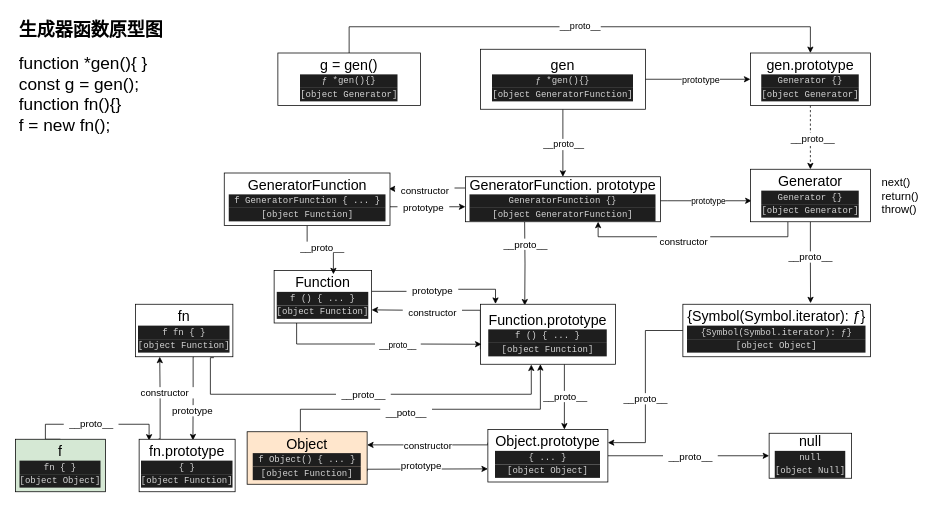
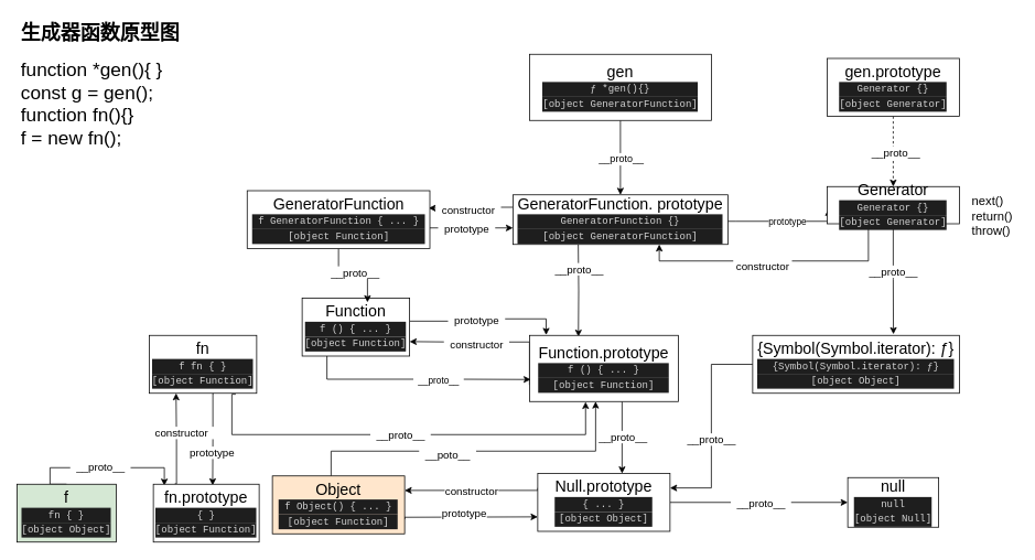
- <mxCell id="18" value="&lt;font style=&quot;font-size: 12px;&quot;&gt;__proto__&lt;/font&gt;" style="edgeStyle=orthogonalEdgeStyle;rounded=0;orthogonalLoop=1;jettySize=auto;html=1;entryX=0.5;entryY=0;entryDx=0;entryDy=0;exitX=0.5;exitY=0;exitDx=0;exitDy=0;" edge="1" parent="1" source="19" target="10"><mxGeometry relative="1" as="geometry"><Array as="points"><mxPoint x="465" y="35" /><mxPoint x="1080" y="35" /></Array></mxGeometry></mxCell>
- <mxCell id="19" value="&lt;font style=&quot;font-size: 19px;&quot;&gt;g = gen()&lt;br&gt;&lt;div style=&quot;color: rgb(212, 212, 212); background-color: rgb(30, 30, 30); font-family: Menlo, Monaco, &amp;quot;Courier New&amp;quot;, monospace; font-size: 12px; line-height: 18px;&quot;&gt;ƒ *gen(){}&lt;/div&gt;&lt;/font&gt;&lt;div style=&quot;color: rgb(212, 212, 212); background-color: rgb(30, 30, 30); font-family: Menlo, Monaco, &amp;quot;Courier New&amp;quot;, monospace; line-height: 18px;&quot;&gt;&lt;font style=&quot;font-size: 12px;&quot;&gt;[object &lt;/font&gt;Generator]&lt;/div&gt;" style="rounded=0;whiteSpace=wrap;html=1;" vertex="1" parent="1"><mxGeometry x="370" y="70" width="190" height="70" as="geometry" /></mxCell>
- <mxCell id="2" style="edgeStyle=orthogonalEdgeStyle;rounded=0;orthogonalLoop=1;jettySize=auto;html=1;entryX=0;entryY=0.5;entryDx=0;entryDy=0;" edge="1" parent="1" source="6" target="10"><mxGeometry relative="1" as="geometry" /></mxCell>
- <mxCell id="3" value="&lt;font style=&quot;font-size: 12px;&quot;&gt;prototype&lt;/font&gt;" style="edgeLabel;html=1;align=center;verticalAlign=middle;resizable=0;points=[];" vertex="1" connectable="0" parent="2"><mxGeometry x="-0.137" relative="1" as="geometry"><mxPoint x="13" as="offset" /></mxGeometry></mxCell>
- <mxCell id="61" value="&lt;font style=&quot;font-size: 19px;&quot;&gt;Generator&lt;br&gt;&lt;div style=&quot;color: rgb(212, 212, 212); background-color: rgb(30, 30, 30); font-family: Menlo, Monaco, &amp;quot;Courier New&amp;quot;, monospace; font-size: 12px; line-height: 18px;&quot;&gt;Generator&amp;nbsp;{}&lt;/div&gt;&lt;/font&gt;&lt;div style=&quot;color: rgb(212, 212, 212); background-color: rgb(30, 30, 30); font-family: Menlo, Monaco, &amp;quot;Courier New&amp;quot;, monospace; line-height: 18px;&quot;&gt;&lt;font style=&quot;font-size: 12px;&quot;&gt;[object Generator]&lt;/font&gt;&lt;/div&gt;" style="rounded=0;whiteSpace=wrap;html=1;" vertex="1" parent="1"><mxGeometry x="1000" y="225" width="160" height="70" as="geometry" /></mxCell>
+ <mxCell id="61" value="&lt;font style=&quot;font-size: 19px;&quot;&gt;Generator&lt;br&gt;&lt;div style=&quot;color: rgb(212, 212, 212); background-color: rgb(30, 30, 30); font-family: Menlo, Monaco, &amp;quot;Courier New&amp;quot;, monospace; font-size: 12px; line-height: 18px;&quot;&gt;Generator&amp;nbsp;{}&lt;/div&gt;&lt;/font&gt;&lt;div style=&quot;color: rgb(212, 212, 212); background-color: rgb(30, 30, 30); font-family: Menlo, Monaco, &amp;quot;Courier New&amp;quot;, monospace; line-height: 18px;&quot;&gt;&lt;font style=&quot;font-size: 12px;&quot;&gt;[object Generator]&lt;/font&gt;&lt;/div&gt;" style="rounded=0;whiteSpace=wrap;html=1;" vertex="1" parent="1"><mxGeometry x="1000" y="225" width="160" height="45" as="geometry" /></mxCell>
- <mxCell id="29" value="&lt;font style=&quot;font-size: 19px;&quot;&gt;Object.prototype&lt;br&gt;&lt;div style=&quot;color: rgb(212, 212, 212); background-color: rgb(30, 30, 30); font-family: Menlo, Monaco, &amp;quot;Courier New&amp;quot;, monospace; font-size: 12px; line-height: 18px;&quot;&gt;&lt;div style=&quot;line-height: 18px;&quot;&gt;{ ... }&lt;/div&gt;&lt;/div&gt;&lt;/font&gt;&lt;div style=&quot;color: rgb(212, 212, 212); background-color: rgb(30, 30, 30); font-family: Menlo, Monaco, &amp;quot;Courier New&amp;quot;, monospace; line-height: 18px;&quot;&gt;&lt;font style=&quot;font-size: 12px;&quot;&gt;[object Object]&lt;/font&gt;&lt;/div&gt;" style="rounded=0;whiteSpace=wrap;html=1;" vertex="1" parent="1"><mxGeometry x="650" y="572" width="160" height="70" as="geometry" /></mxCell>
+ <mxCell id="29" value="&lt;font style=&quot;font-size: 19px;&quot;&gt;Null.prototype&lt;br&gt;&lt;div style=&quot;color: rgb(212, 212, 212); background-color: rgb(30, 30, 30); font-family: Menlo, Monaco, &amp;quot;Courier New&amp;quot;, monospace; font-size: 12px; line-height: 18px;&quot;&gt;&lt;div style=&quot;line-height: 18px;&quot;&gt;{ ... }&lt;/div&gt;&lt;/div&gt;&lt;/font&gt;&lt;div style=&quot;color: rgb(212, 212, 212); background-color: rgb(30, 30, 30); font-family: Menlo, Monaco, &amp;quot;Courier New&amp;quot;, monospace; line-height: 18px;&quot;&gt;&lt;font style=&quot;font-size: 12px;&quot;&gt;[object Object]&lt;/font&gt;&lt;/div&gt;" style="rounded=0;whiteSpace=wrap;html=1;" vertex="1" parent="1"><mxGeometry x="650" y="572" width="160" height="70" as="geometry" /></mxCell>
